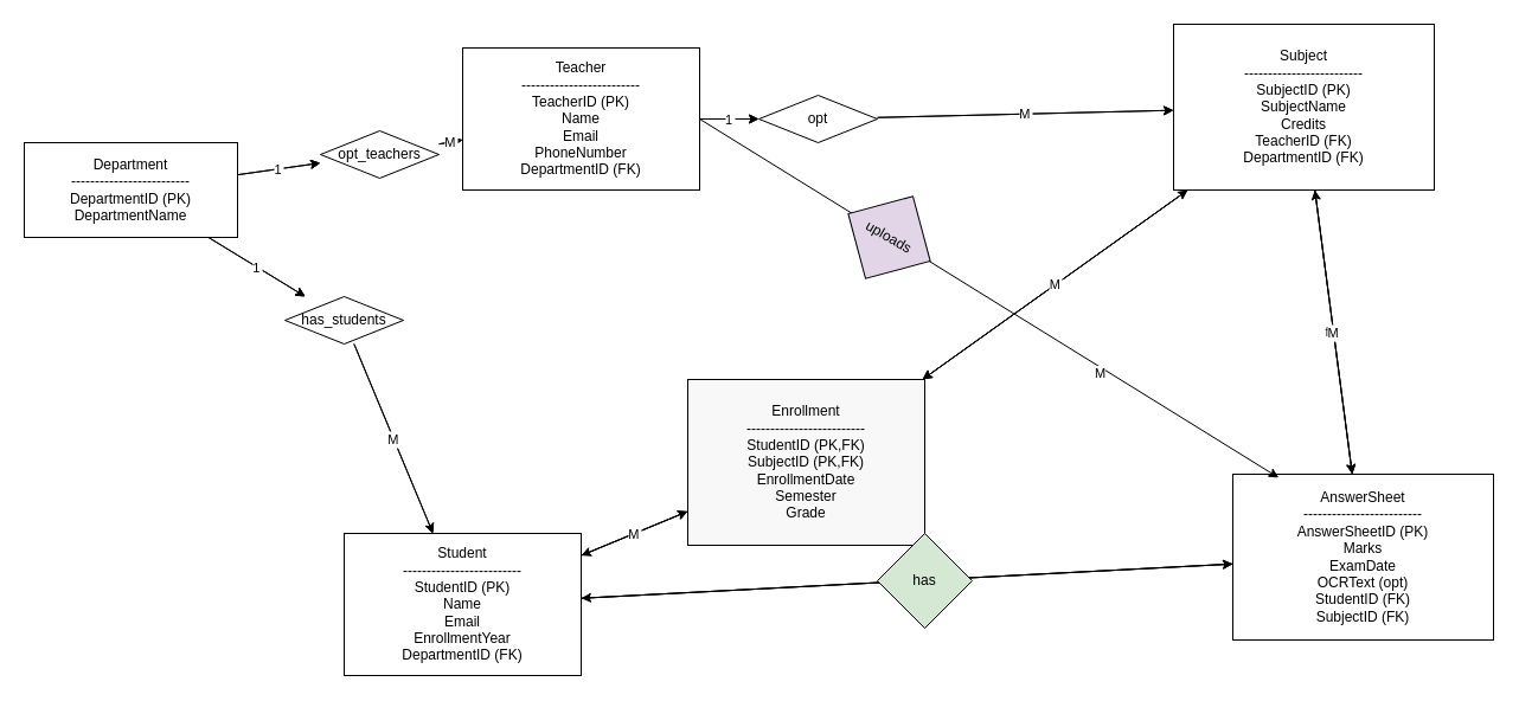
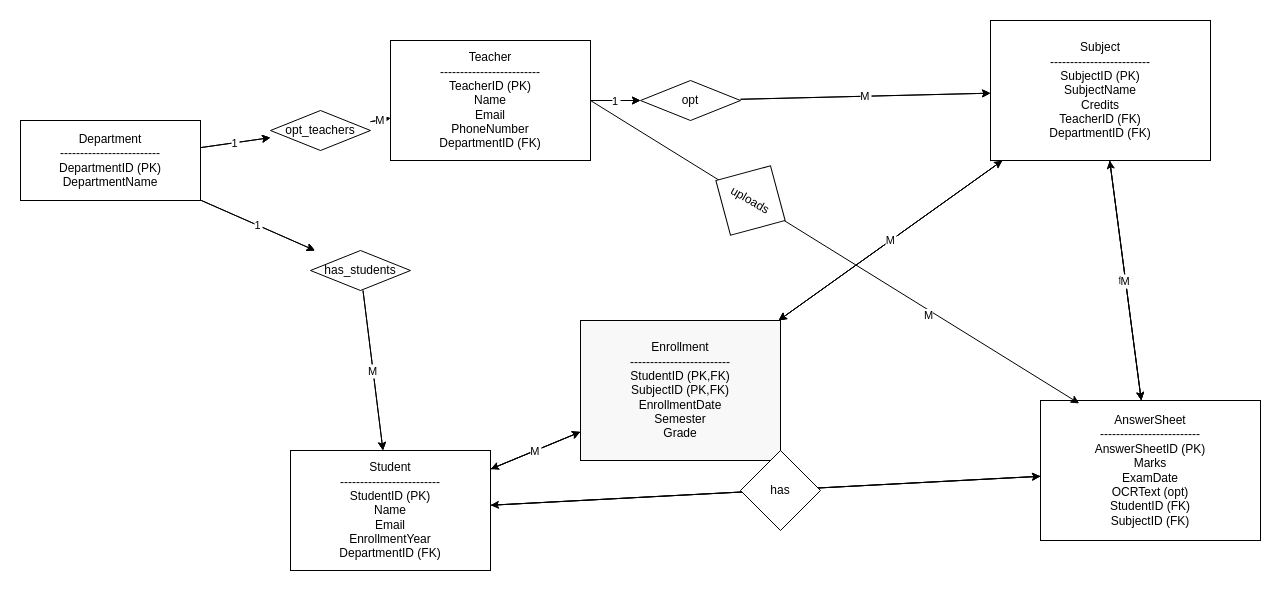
- <mxCell id="39" value="uploads" style="rhombus;whiteSpace=wrap;html=1;rotation=30;fillColor=#e1d5e7;" vertex="1" parent="1"><mxGeometry x="710" y="160" width="80" height="80" as="geometry" /></mxCell>
+ <mxCell id="39" value="uploads" style="rhombus;whiteSpace=wrap;html=1;rotation=30;" vertex="1" parent="1"><mxGeometry x="710" y="160" width="80" height="80" as="geometry" /></mxCell>
- <mxCell id="9" value="has_students" style="shape=rhombus;whiteSpace=wrap;html=1;strokeColor=#000000;fillColor=#ffffff" vertex="1" parent="1"><mxGeometry x="240" y="250" width="100" height="40" as="geometry" /></mxCell>
+ <mxCell id="9" value="has_students" style="shape=rhombus;whiteSpace=wrap;html=1;strokeColor=#000000;fillColor=#ffffff" vertex="1" parent="1"><mxGeometry x="310" y="250" width="100" height="40" as="geometry" /></mxCell>
- <mxCell id="36" value="has" style="rhombus;whiteSpace=wrap;html=1;fillColor=#d5e8d4;" vertex="1" parent="1"><mxGeometry x="740" y="450" width="80" height="80" as="geometry" /></mxCell>
+ <mxCell id="36" value="has" style="rhombus;whiteSpace=wrap;html=1;" vertex="1" parent="1"><mxGeometry x="740" y="450" width="80" height="80" as="geometry" /></mxCell>
